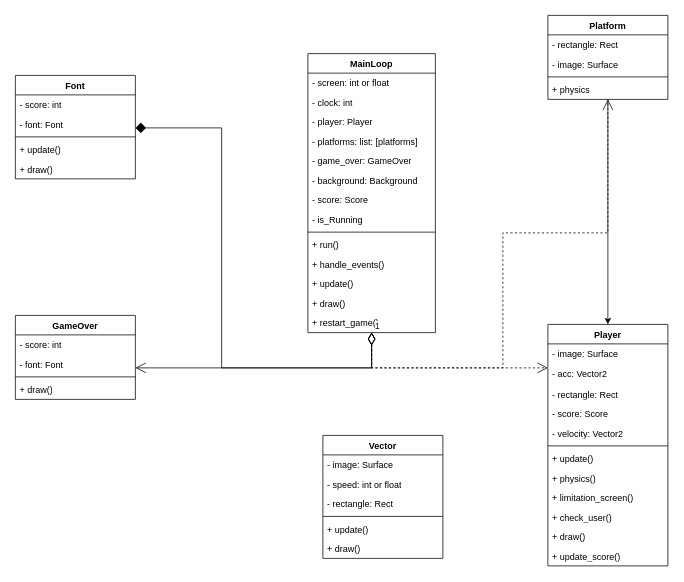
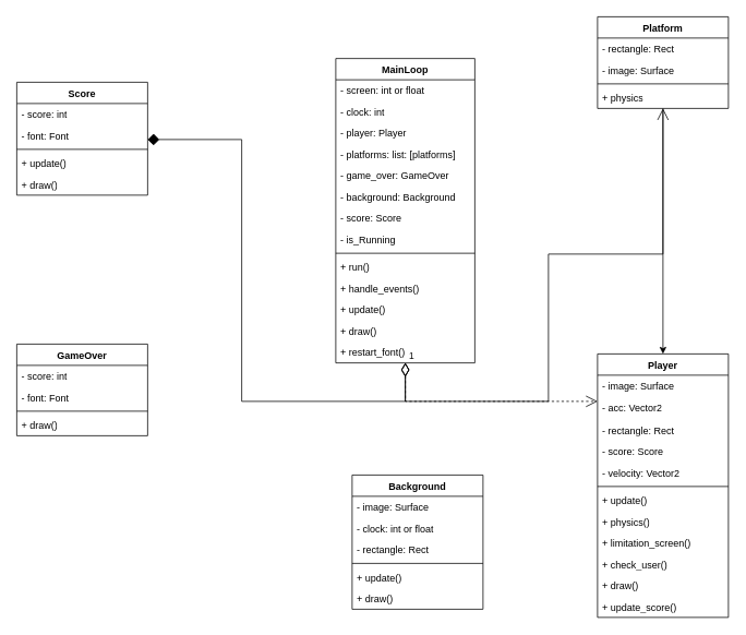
- <mxCell id="42" value="Font" style="swimlane;fontStyle=1;align=center;verticalAlign=top;childLayout=stackLayout;horizontal=1;startSize=26;horizontalStack=0;resizeParent=1;resizeParentMax=0;resizeLast=0;collapsible=1;marginBottom=0;whiteSpace=wrap;html=1;" vertex="1" parent="1"><mxGeometry x="20" y="100" width="160" height="138" as="geometry" /></mxCell>
+ <mxCell id="42" value="Score" style="swimlane;fontStyle=1;align=center;verticalAlign=top;childLayout=stackLayout;horizontal=1;startSize=26;horizontalStack=0;resizeParent=1;resizeParentMax=0;resizeLast=0;collapsible=1;marginBottom=0;whiteSpace=wrap;html=1;" vertex="1" parent="1"><mxGeometry x="20" y="100" width="160" height="138" as="geometry" /></mxCell>
- <mxCell id="57" value="1" style="endArrow=open;html=1;endSize=12;startArrow=diamondThin;startSize=14;startFill=0;edgeStyle=orthogonalEdgeStyle;align=left;verticalAlign=bottom;rounded=0;dashed=1;" edge="1" parent="1" source="20" target="15"><mxGeometry x="-1" y="3" relative="1" as="geometry"><mxPoint x="600" y="320" as="sourcePoint" /><mxPoint x="760" y="320" as="targetPoint" /><Array as="points"><mxPoint x="495" y="490" /><mxPoint x="670" y="490" /><mxPoint x="670" y="310" /><mxPoint x="810" y="310" /></Array></mxGeometry></mxCell>
+ <mxCell id="57" value="1" style="endArrow=open;html=1;endSize=12;startArrow=diamondThin;startSize=14;startFill=0;edgeStyle=orthogonalEdgeStyle;align=left;verticalAlign=bottom;rounded=0;" edge="1" parent="1" source="20" target="15"><mxGeometry x="-1" y="3" relative="1" as="geometry"><mxPoint x="600" y="320" as="sourcePoint" /><mxPoint x="760" y="320" as="targetPoint" /><Array as="points"><mxPoint x="495" y="490" /><mxPoint x="670" y="490" /><mxPoint x="670" y="310" /><mxPoint x="810" y="310" /></Array></mxGeometry></mxCell>
- <mxCell id="34" value="+ restart_game()" style="text;strokeColor=none;fillColor=none;align=left;verticalAlign=top;spacingLeft=4;spacingRight=4;overflow=hidden;rotatable=0;points=[[0,0.5],[1,0.5]];portConstraint=eastwest;whiteSpace=wrap;html=1;" vertex="1" parent="20"><mxGeometry y="346" width="170" height="26" as="geometry" /></mxCell>
+ <mxCell id="34" value="+ restart_font()" style="text;strokeColor=none;fillColor=none;align=left;verticalAlign=top;spacingLeft=4;spacingRight=4;overflow=hidden;rotatable=0;points=[[0,0.5],[1,0.5]];portConstraint=eastwest;whiteSpace=wrap;html=1;" vertex="1" parent="20"><mxGeometry y="346" width="170" height="26" as="geometry" /></mxCell>
- <mxCell id="55" value="1" style="endArrow=open;html=1;endSize=12;startArrow=diamondThin;startSize=14;startFill=0;edgeStyle=orthogonalEdgeStyle;align=left;verticalAlign=bottom;rounded=0;" edge="1" parent="1" source="20" target="48"><mxGeometry x="-1" y="3" relative="1" as="geometry"><mxPoint x="410" y="257" as="sourcePoint" /><mxPoint x="40" y="900" as="targetPoint" /><Array as="points"><mxPoint x="495" y="490" /></Array></mxGeometry></mxCell>
- <mxCell id="35" value="Vector" style="swimlane;fontStyle=1;align=center;verticalAlign=top;childLayout=stackLayout;horizontal=1;startSize=26;horizontalStack=0;resizeParent=1;resizeParentMax=0;resizeLast=0;collapsible=1;marginBottom=0;whiteSpace=wrap;html=1;" parent="1" vertex="1"><mxGeometry x="430" y="580" width="160" height="164" as="geometry" /></mxCell>
+ <mxCell id="35" value="Background" style="swimlane;fontStyle=1;align=center;verticalAlign=top;childLayout=stackLayout;horizontal=1;startSize=26;horizontalStack=0;resizeParent=1;resizeParentMax=0;resizeLast=0;collapsible=1;marginBottom=0;whiteSpace=wrap;html=1;" parent="1" vertex="1"><mxGeometry x="430" y="580" width="160" height="164" as="geometry" /></mxCell>
- <mxCell id="37" value="- speed: int or float" style="text;strokeColor=none;fillColor=none;align=left;verticalAlign=top;spacingLeft=4;spacingRight=4;overflow=hidden;rotatable=0;points=[[0,0.5],[1,0.5]];portConstraint=eastwest;whiteSpace=wrap;html=1;" vertex="1" parent="35"><mxGeometry y="52" width="160" height="26" as="geometry" /></mxCell>
+ <mxCell id="37" value="- clock: int or float" style="text;strokeColor=none;fillColor=none;align=left;verticalAlign=top;spacingLeft=4;spacingRight=4;overflow=hidden;rotatable=0;points=[[0,0.5],[1,0.5]];portConstraint=eastwest;whiteSpace=wrap;html=1;" vertex="1" parent="35"><mxGeometry y="52" width="160" height="26" as="geometry" /></mxCell>
